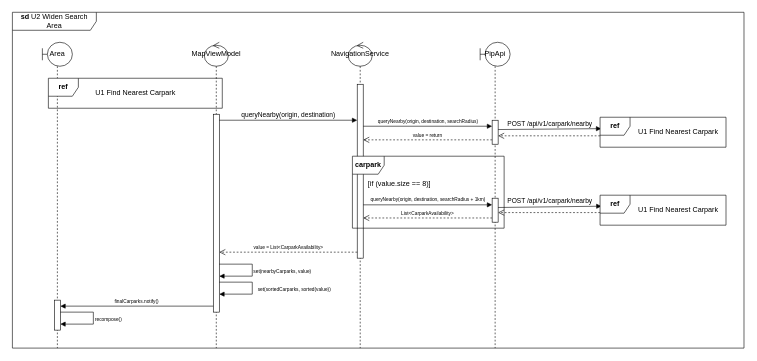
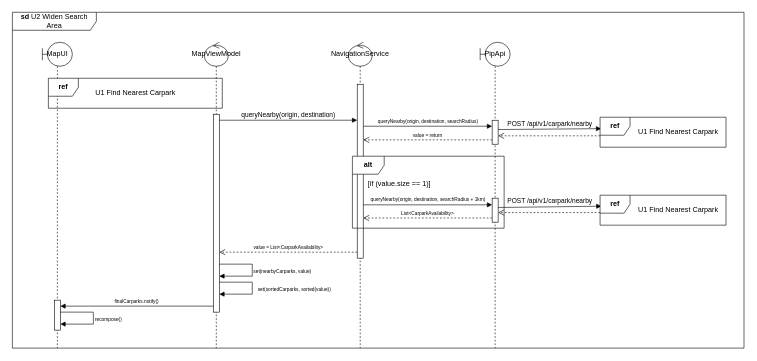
- <mxCell id="15" value="Area" style="shape=umlLifeline;perimeter=lifelinePerimeter;whiteSpace=wrap;html=1;container=1;dropTarget=0;collapsible=0;recursiveResize=0;outlineConnect=0;portConstraint=eastwest;newEdgeStyle={&quot;curved&quot;:0,&quot;rounded&quot;:0};participant=umlBoundary;" vertex="1" parent="1"><mxGeometry x="70" y="70" width="50" height="510" as="geometry" /></mxCell>
+ <mxCell id="15" value="MapUI" style="shape=umlLifeline;perimeter=lifelinePerimeter;whiteSpace=wrap;html=1;container=1;dropTarget=0;collapsible=0;recursiveResize=0;outlineConnect=0;portConstraint=eastwest;newEdgeStyle={&quot;curved&quot;:0,&quot;rounded&quot;:0};participant=umlBoundary;" vertex="1" parent="1"><mxGeometry x="70" y="70" width="50" height="510" as="geometry" /></mxCell>
- <mxCell id="23" value="&lt;b&gt;carpark&lt;/b&gt;" style="shape=umlFrame;whiteSpace=wrap;html=1;pointerEvents=0;recursiveResize=0;container=1;collapsible=0;width=53;height=30;" vertex="1" parent="1"><mxGeometry x="587" y="260" width="253" height="120" as="geometry" /></mxCell>
+ <mxCell id="23" value="&lt;b&gt;alt&lt;/b&gt;" style="shape=umlFrame;whiteSpace=wrap;html=1;pointerEvents=0;recursiveResize=0;container=1;collapsible=0;width=53;height=30;" vertex="1" parent="1"><mxGeometry x="587" y="260" width="253" height="120" as="geometry" /></mxCell>
- <mxCell id="24" value="[if (value.size == 8)]" style="text;html=1;align=center;verticalAlign=middle;resizable=0;points=[];autosize=1;strokeColor=none;fillColor=none;" vertex="1" parent="23"><mxGeometry x="13" y="32" width="130" height="30" as="geometry" /></mxCell>
+ <mxCell id="24" value="[if (value.size == 1)]" style="text;html=1;align=center;verticalAlign=middle;resizable=0;points=[];autosize=1;strokeColor=none;fillColor=none;" vertex="1" parent="23"><mxGeometry x="13" y="32" width="130" height="30" as="geometry" /></mxCell>
